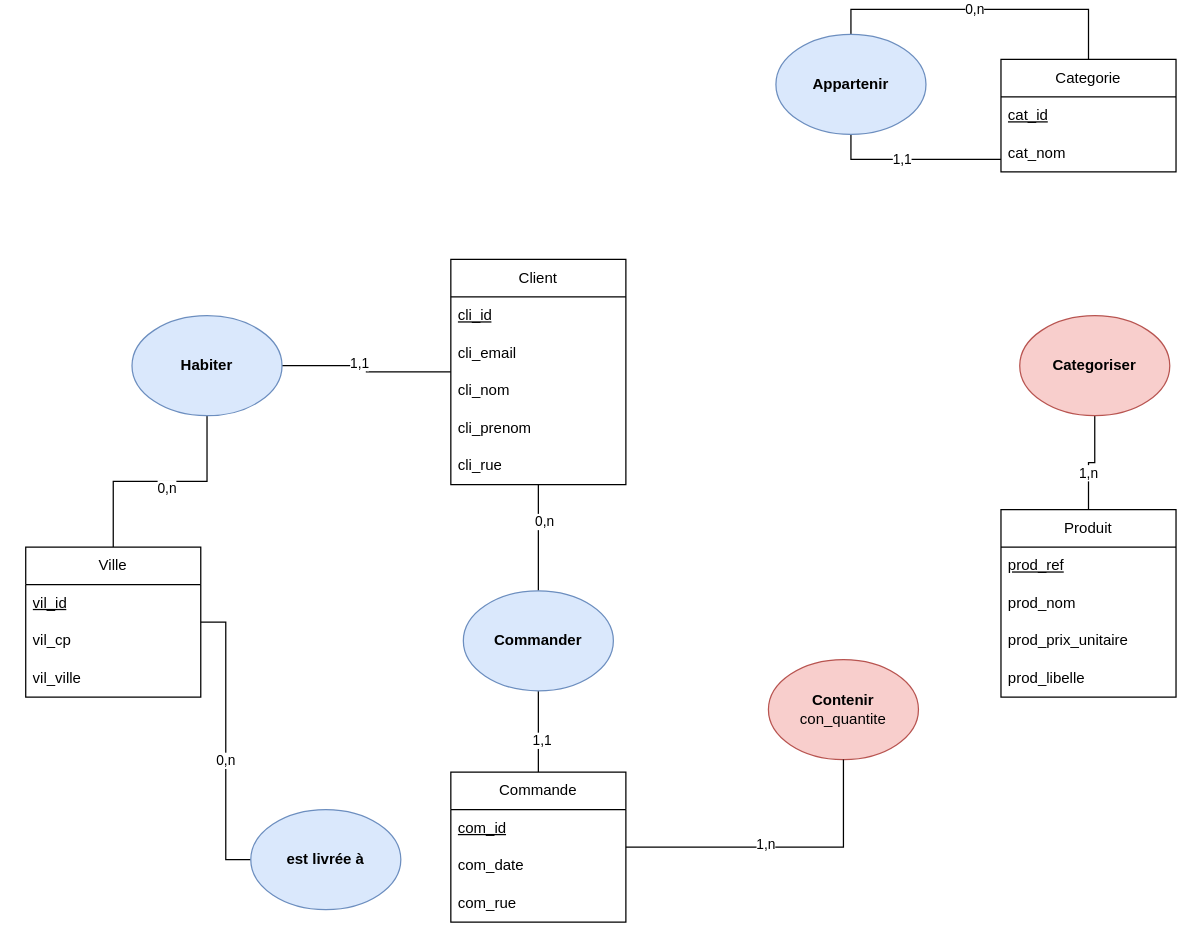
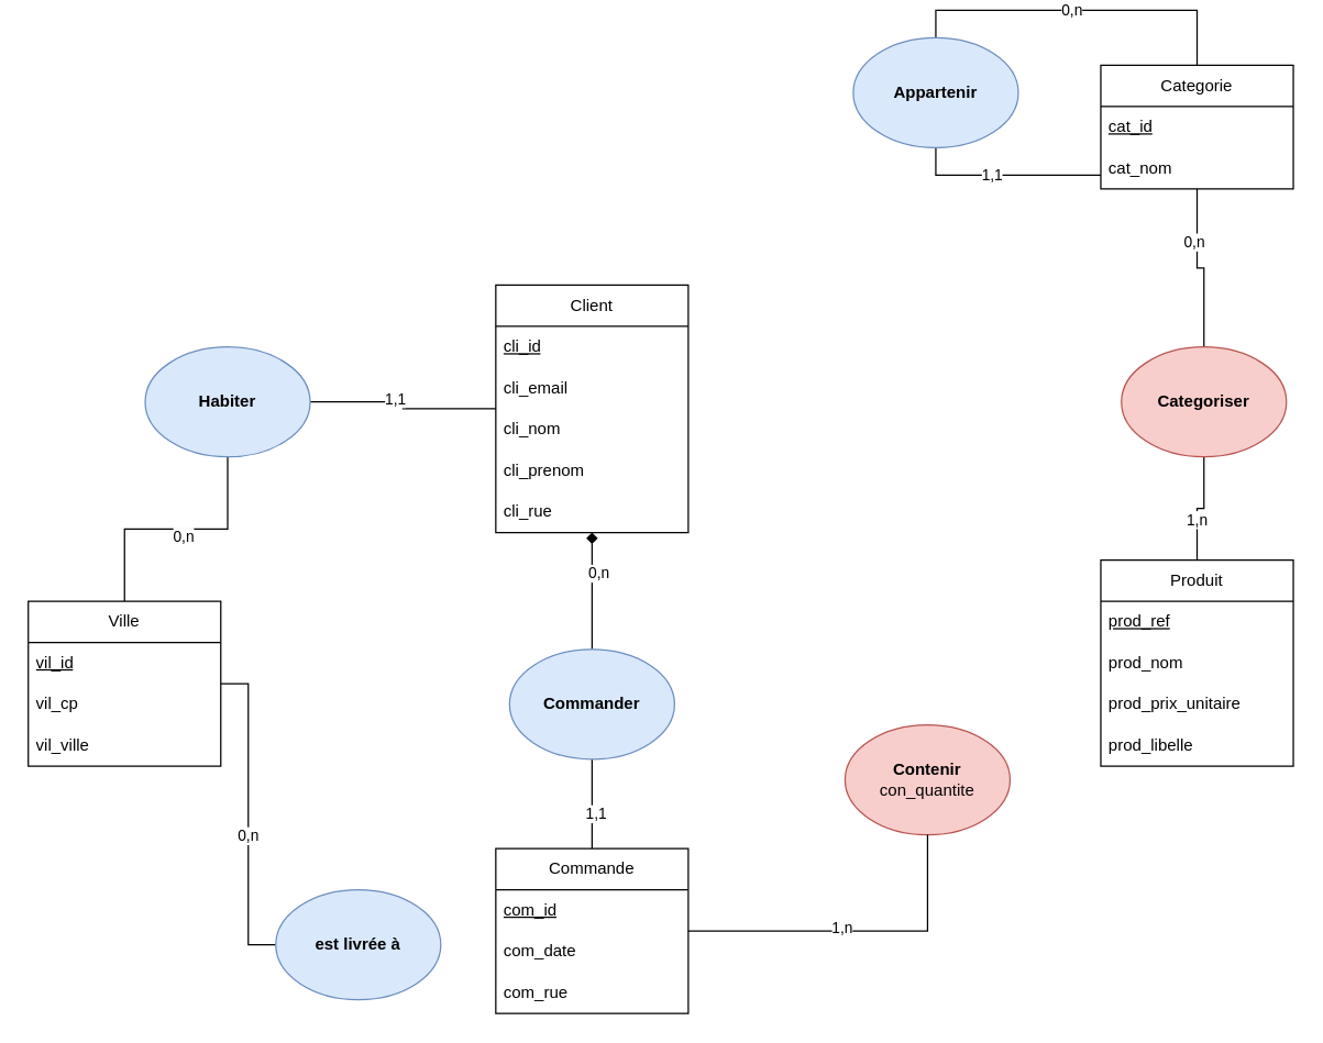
+ <mxCell id="7" style="edgeStyle=orthogonalEdgeStyle;rounded=0;orthogonalLoop=1;jettySize=auto;html=1;entryX=0.5;entryY=0;entryDx=0;entryDy=0;endArrow=none;startFill=0;" parent="1" source="9" target="22" edge="1"><mxGeometry relative="1" as="geometry" /></mxCell>
+ <mxCell id="8" value="0,n" style="edgeLabel;html=1;align=center;verticalAlign=middle;resizable=0;points=[];" parent="7" vertex="1" connectable="0"><mxGeometry x="-0.371" y="-3" relative="1" as="geometry"><mxPoint as="offset" /></mxGeometry></mxCell>
- <mxCell id="30" style="edgeStyle=orthogonalEdgeStyle;rounded=0;orthogonalLoop=1;jettySize=auto;html=1;entryX=0.5;entryY=1;entryDx=0;entryDy=0;endArrow=none;startFill=0;" parent="1" source="34" target="14" edge="1"><mxGeometry relative="1" as="geometry" /></mxCell>
+ <mxCell id="30" style="edgeStyle=orthogonalEdgeStyle;rounded=0;orthogonalLoop=1;jettySize=auto;html=1;entryX=0.5;entryY=1;entryDx=0;entryDy=0;endArrow=diamond;startFill=0;" parent="1" source="34" target="14" edge="1"><mxGeometry relative="1" as="geometry" /></mxCell>
